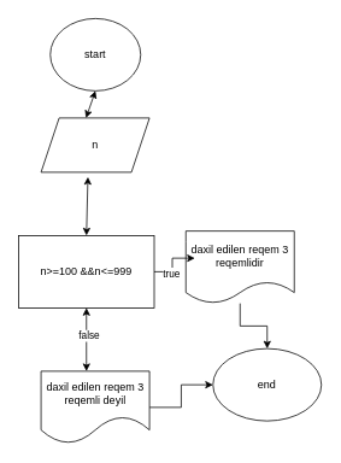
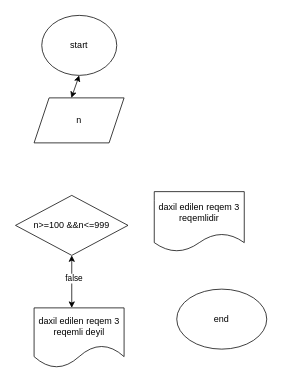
- <mxCell id="4" value="" style="endArrow=classic;startArrow=classic;html=1;rounded=0;entryX=0.432;entryY=1.087;entryDx=0;entryDy=0;exitX=0.5;exitY=0;exitDx=0;exitDy=0;entryPerimeter=0;" edge="1" parent="1" source="3" target="8"><mxGeometry width="50" height="50" relative="1" as="geometry"><mxPoint x="185" y="510" as="sourcePoint" /><mxPoint x="104.79" y="190" as="targetPoint" /><Array as="points" /></mxGeometry></mxCell>
- <mxCell id="14" style="edgeStyle=orthogonalEdgeStyle;rounded=0;orthogonalLoop=1;jettySize=auto;html=1;entryX=0.083;entryY=0.375;entryDx=0;entryDy=0;entryPerimeter=0;" edge="1" parent="1" source="3" target="12"><mxGeometry relative="1" as="geometry" /></mxCell>
- <mxCell id="15" value="true" style="edgeLabel;html=1;align=center;verticalAlign=middle;resizable=0;points=[];" vertex="1" connectable="0" parent="14"><mxGeometry x="-0.393" y="-1" relative="1" as="geometry"><mxPoint as="offset" /></mxGeometry></mxCell>
- <mxCell id="3" value="n&amp;gt;=100 &amp;amp;&amp;amp;n&amp;lt;=999" style="whiteSpace=wrap;html=1;rounded=0;" vertex="1" parent="1"><mxGeometry x="20" y="260" width="150" height="80" as="geometry" /></mxCell>
+ <mxCell id="3" value="n&amp;gt;=100 &amp;amp;&amp;amp;n&amp;lt;=999" style="rhombus;whiteSpace=wrap;html=1;" vertex="1" parent="1"><mxGeometry x="20" y="260" width="150" height="80" as="geometry" /></mxCell>
- <mxCell id="11" style="edgeStyle=orthogonalEdgeStyle;rounded=0;orthogonalLoop=1;jettySize=auto;html=1;" edge="1" parent="1" source="12" target="13"><mxGeometry relative="1" as="geometry" /></mxCell>
- <mxCell id="9" style="edgeStyle=orthogonalEdgeStyle;rounded=0;orthogonalLoop=1;jettySize=auto;html=1;" edge="1" parent="1" source="10" target="13"><mxGeometry relative="1" as="geometry" /></mxCell>
